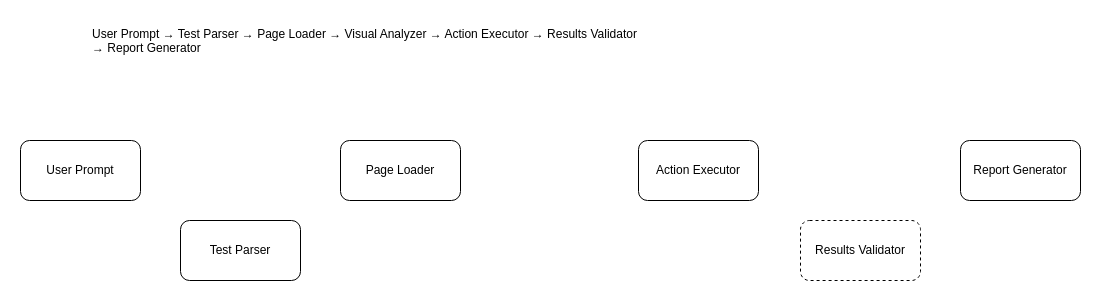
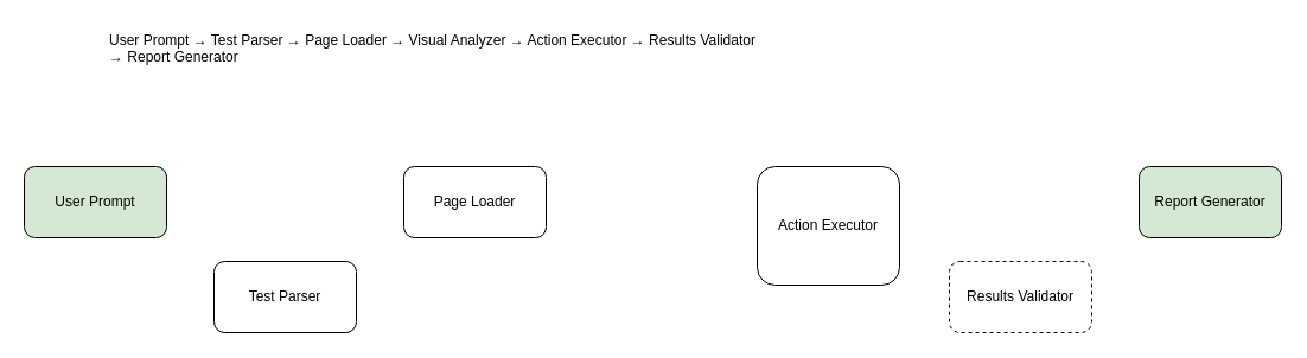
- <mxCell id="3" value="&lt;span style=&quot;text-align: left;&quot;&gt;User Prompt&lt;/span&gt;" style="rounded=1;whiteSpace=wrap;html=1;" vertex="1" parent="1"><mxGeometry x="20" y="140" width="120" height="60" as="geometry" /></mxCell>
+ <mxCell id="3" value="&lt;span style=&quot;text-align: left;&quot;&gt;User Prompt&lt;/span&gt;" style="rounded=1;whiteSpace=wrap;html=1;fillColor=#d5e8d4;" vertex="1" parent="1"><mxGeometry x="20" y="140" width="120" height="60" as="geometry" /></mxCell>
- <mxCell id="6" value="Action Executor" style="rounded=1;whiteSpace=wrap;html=1;" vertex="1" parent="1"><mxGeometry x="638" y="140" width="120" height="60" as="geometry" /></mxCell>
+ <mxCell id="6" value="Action Executor" style="rounded=1;whiteSpace=wrap;html=1;" vertex="1" parent="1"><mxGeometry x="638" y="140" width="120" height="100" as="geometry" /></mxCell>
- <mxCell id="8" value="Report Generator" style="rounded=1;whiteSpace=wrap;html=1;" vertex="1" parent="1"><mxGeometry x="960" y="140" width="120" height="60" as="geometry" /></mxCell>
+ <mxCell id="8" value="Report Generator" style="rounded=1;whiteSpace=wrap;html=1;fillColor=#d5e8d4;" vertex="1" parent="1"><mxGeometry x="960" y="140" width="120" height="60" as="geometry" /></mxCell>
